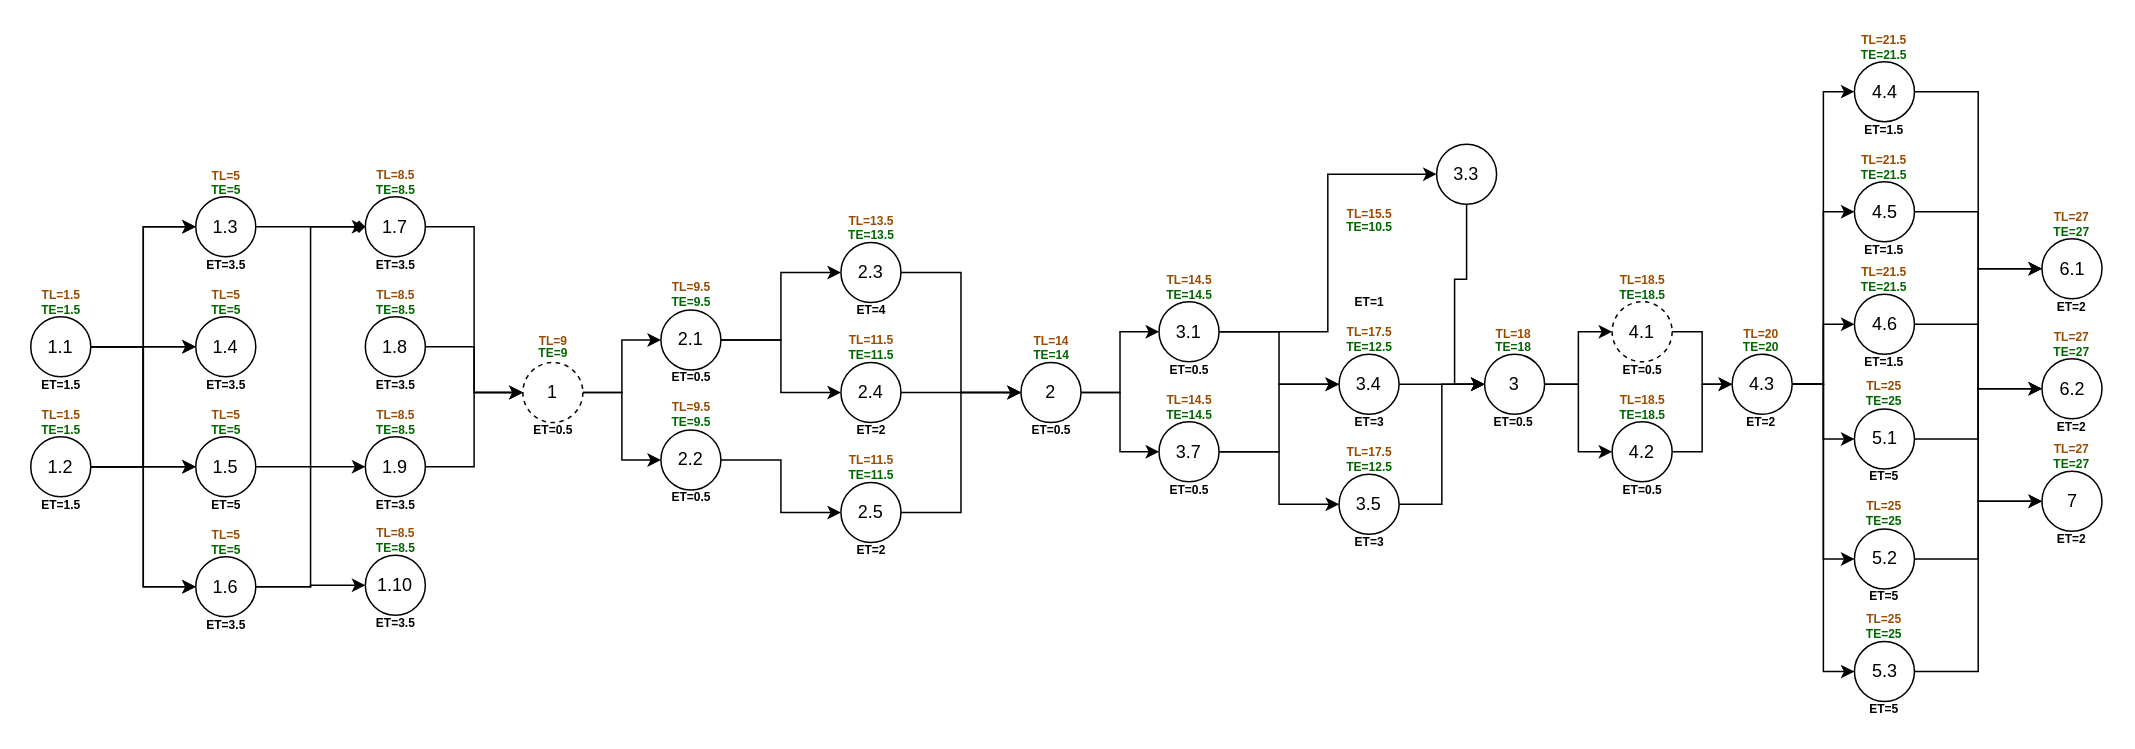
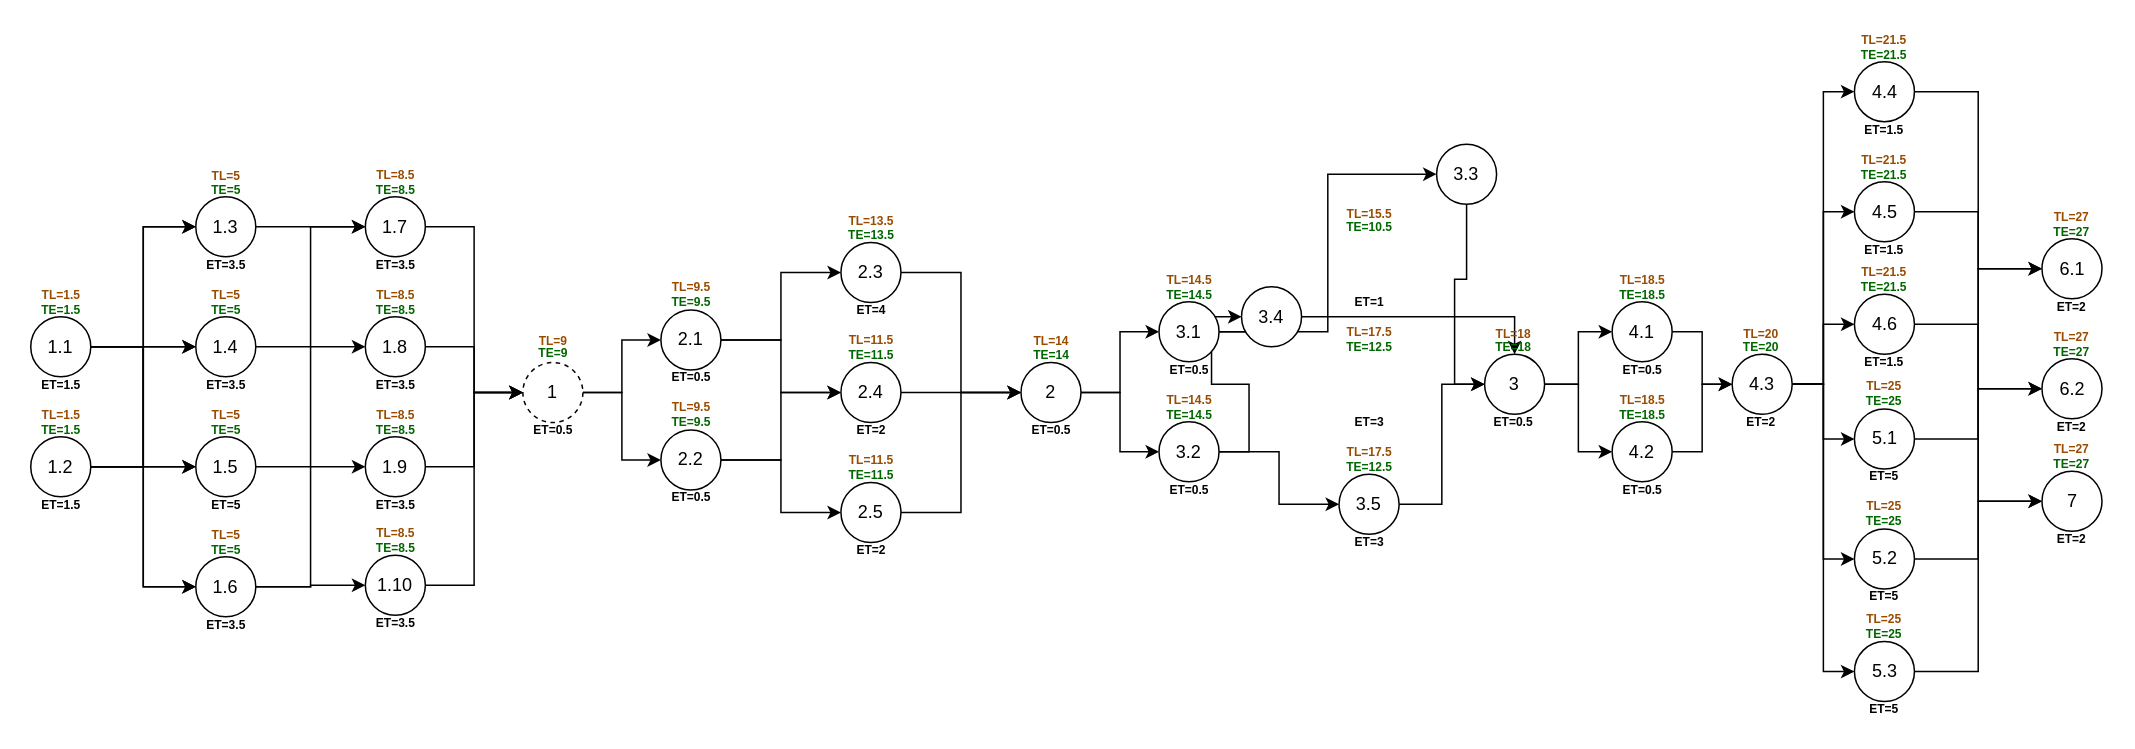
- <mxCell id="131" value="4.1" style="ellipse;whiteSpace=wrap;html=1;aspect=fixed;dashed=1;" vertex="1" parent="1"><mxGeometry x="1074" y="200.5" width="40" height="40" as="geometry" /></mxCell>
+ <mxCell id="131" value="4.1" style="ellipse;whiteSpace=wrap;html=1;aspect=fixed;" vertex="1" parent="1"><mxGeometry x="1074" y="200.5" width="40" height="40" as="geometry" /></mxCell>
- <mxCell id="77" style="edgeStyle=orthogonalEdgeStyle;rounded=0;orthogonalLoop=1;jettySize=auto;html=1;entryX=0;entryY=0.5;entryDx=0;entryDy=0;endArrow=diamond;" edge="1" parent="1" source="78" target="73"><mxGeometry relative="1" as="geometry" /></mxCell>
+ <mxCell id="77" style="edgeStyle=orthogonalEdgeStyle;rounded=0;orthogonalLoop=1;jettySize=auto;html=1;entryX=0;entryY=0.5;entryDx=0;entryDy=0;" edge="1" parent="1" source="78" target="73"><mxGeometry relative="1" as="geometry" /></mxCell>
+ <mxCell id="55" style="edgeStyle=orthogonalEdgeStyle;rounded=0;orthogonalLoop=1;jettySize=auto;html=1;" edge="1" parent="1" source="56" target="75"><mxGeometry relative="1" as="geometry" /></mxCell>
- <mxCell id="106" value="3.4" style="ellipse;whiteSpace=wrap;html=1;aspect=fixed;" vertex="1" parent="1"><mxGeometry x="892" y="235.5" width="40" height="40" as="geometry" /></mxCell>
+ <mxCell id="106" value="3.4" style="ellipse;whiteSpace=wrap;html=1;aspect=fixed;" vertex="1" parent="1"><mxGeometry x="827" y="190.5" width="40" height="40" as="geometry" /></mxCell>
+ <mxCell id="8" style="edgeStyle=orthogonalEdgeStyle;rounded=0;orthogonalLoop=1;jettySize=auto;html=1;entryX=0;entryY=0.5;entryDx=0;entryDy=0;" edge="1" parent="1" source="10" target="19"><mxGeometry relative="1" as="geometry" /></mxCell>
- <mxCell id="97" value="3.7" style="ellipse;whiteSpace=wrap;html=1;aspect=fixed;" vertex="1" parent="1"><mxGeometry x="772" y="280.5" width="40" height="40" as="geometry" /></mxCell>
+ <mxCell id="97" value="3.2" style="ellipse;whiteSpace=wrap;html=1;aspect=fixed;" vertex="1" parent="1"><mxGeometry x="772" y="280.5" width="40" height="40" as="geometry" /></mxCell>
+ <mxCell id="79" style="edgeStyle=orthogonalEdgeStyle;rounded=0;orthogonalLoop=1;jettySize=auto;html=1;entryX=0;entryY=0.5;entryDx=0;entryDy=0;" edge="1" parent="1" source="80" target="4"><mxGeometry relative="1" as="geometry" /></mxCell>
